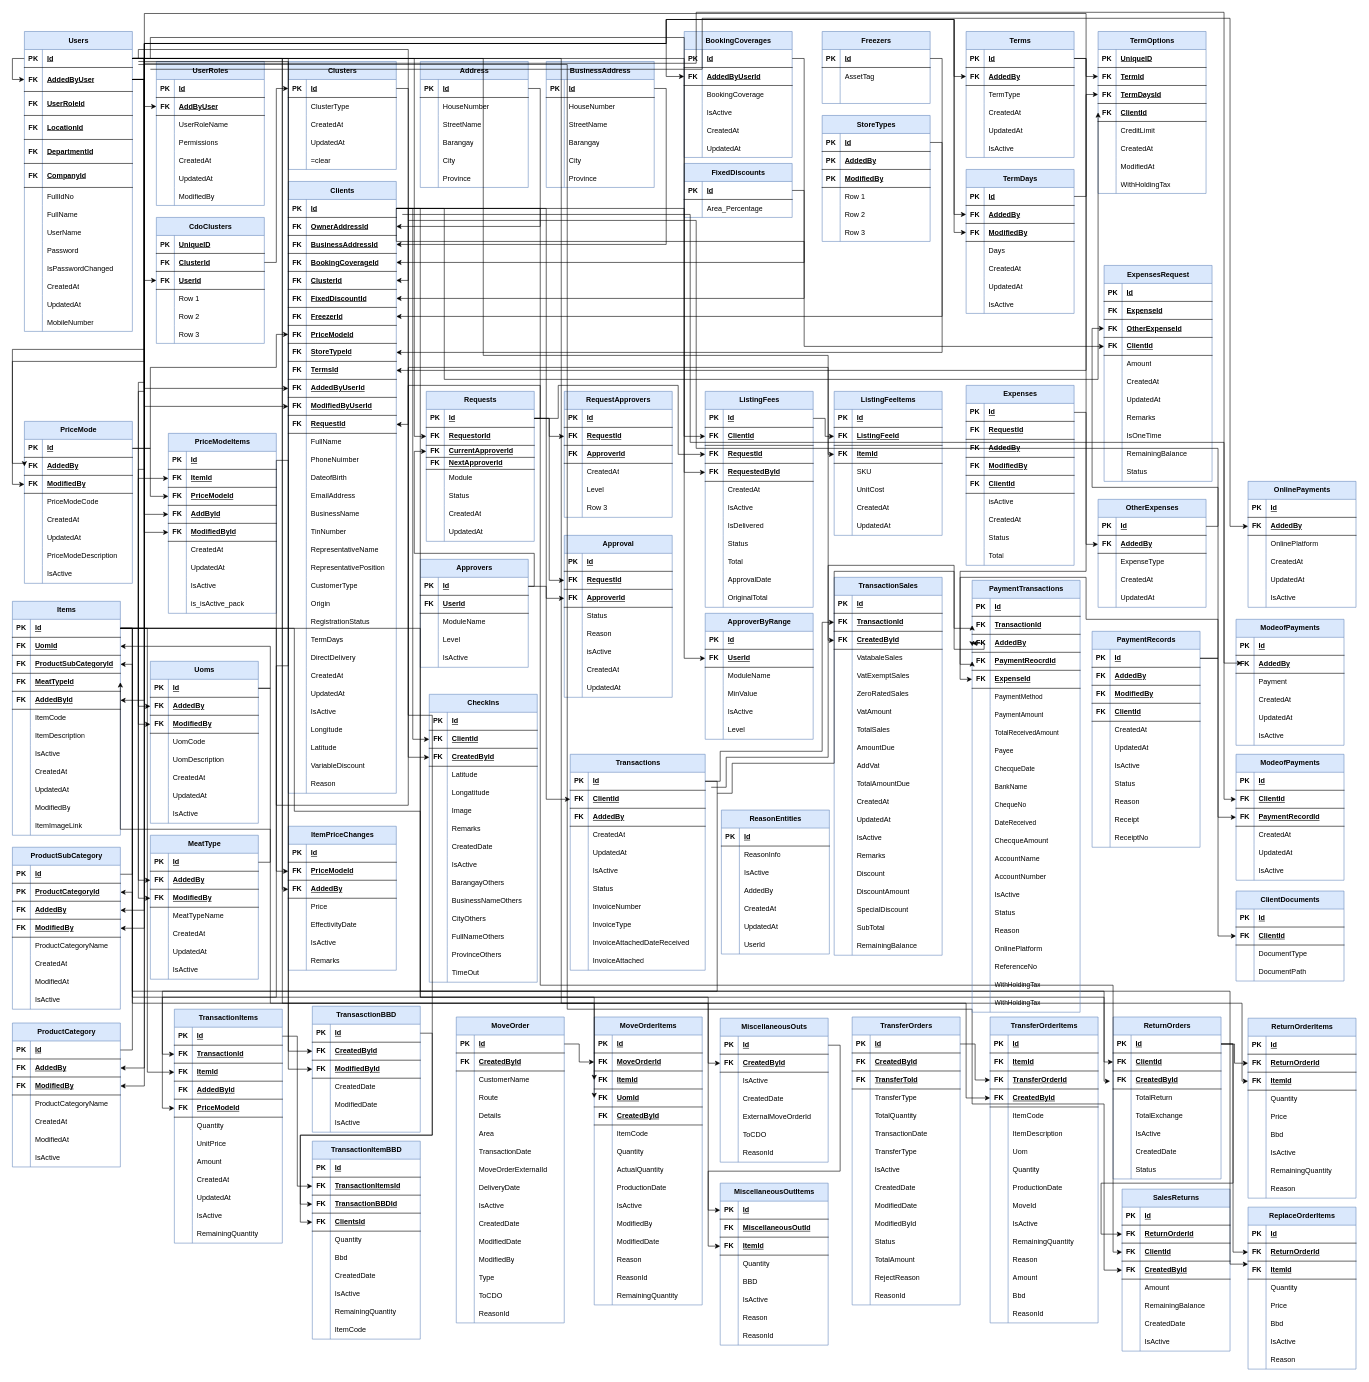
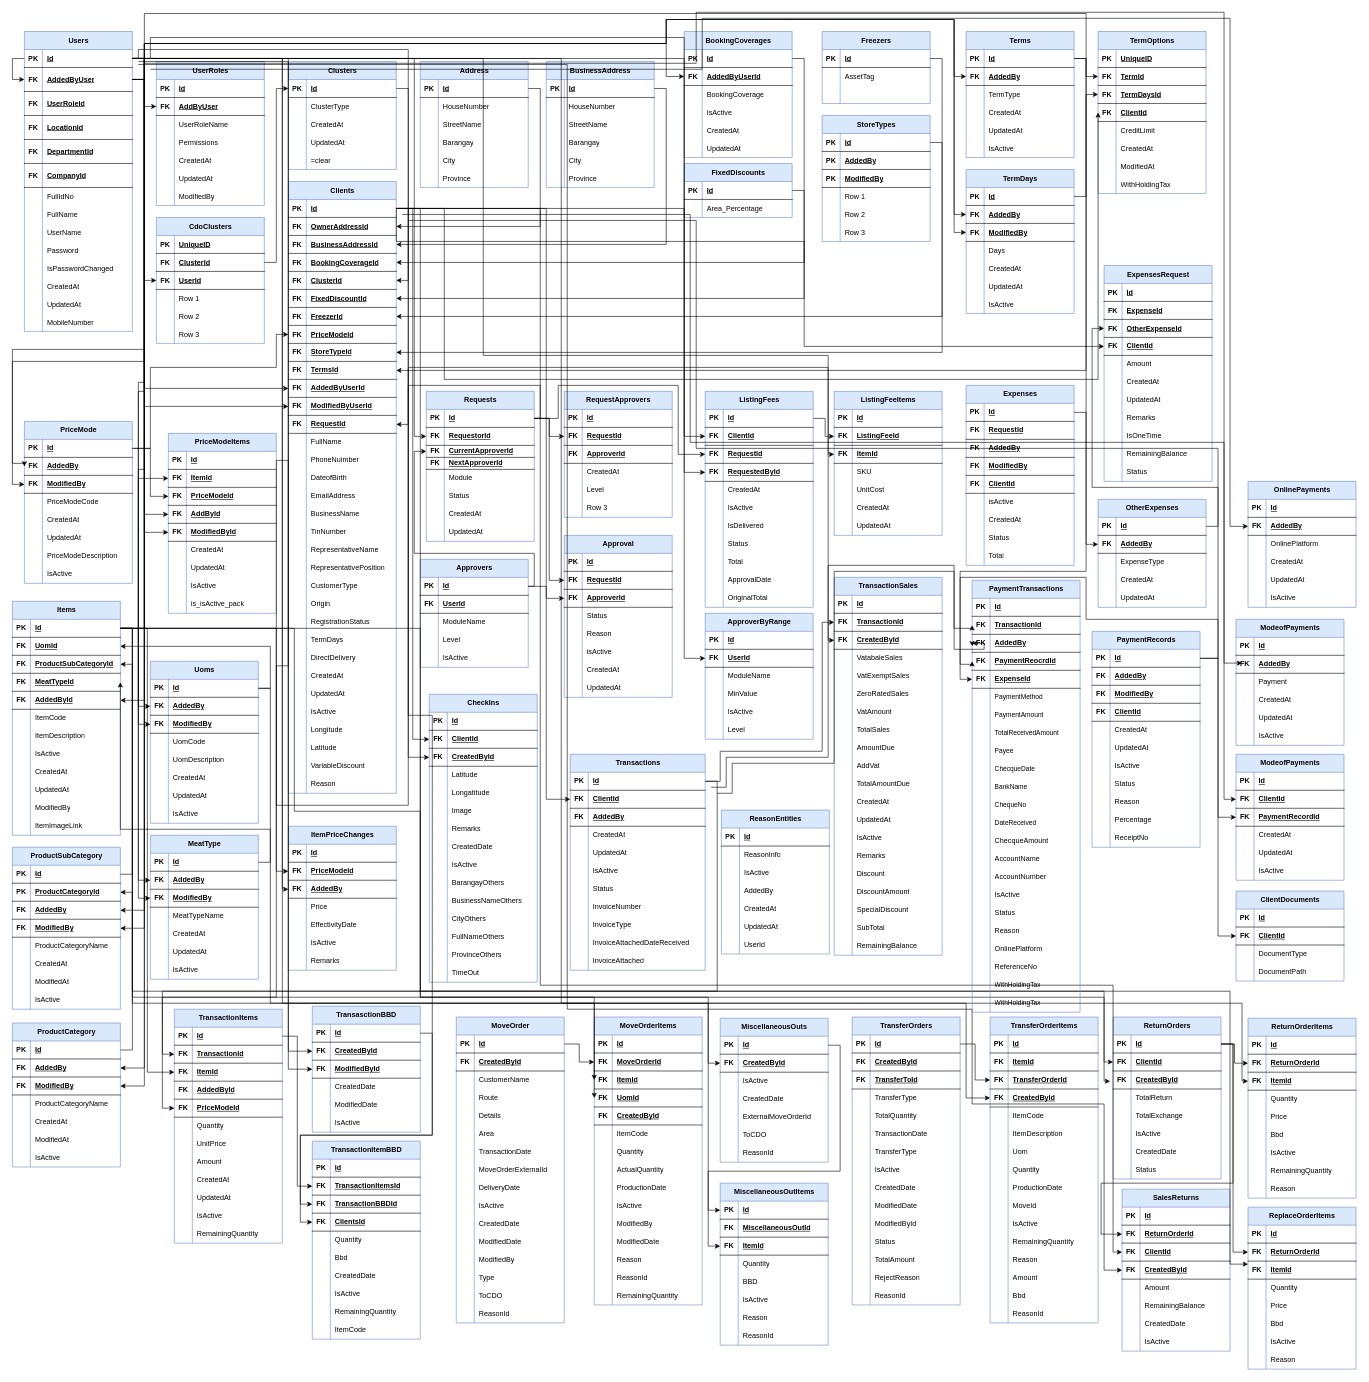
- <mxCell id="1561" value="Receipt" style="shape=partialRectangle;connectable=0;fillColor=none;top=0;left=0;bottom=0;right=0;align=left;spacingLeft=6;overflow=hidden;whiteSpace=wrap;html=1;" vertex="1" parent="1559"><mxGeometry x="30" width="150" height="30" as="geometry"><mxRectangle width="150" height="30" as="alternateBounds" /></mxGeometry></mxCell>
+ <mxCell id="1561" value="Percentage" style="shape=partialRectangle;connectable=0;fillColor=none;top=0;left=0;bottom=0;right=0;align=left;spacingLeft=6;overflow=hidden;whiteSpace=wrap;html=1;" vertex="1" parent="1559"><mxGeometry x="30" width="150" height="30" as="geometry"><mxRectangle width="150" height="30" as="alternateBounds" /></mxGeometry></mxCell>
